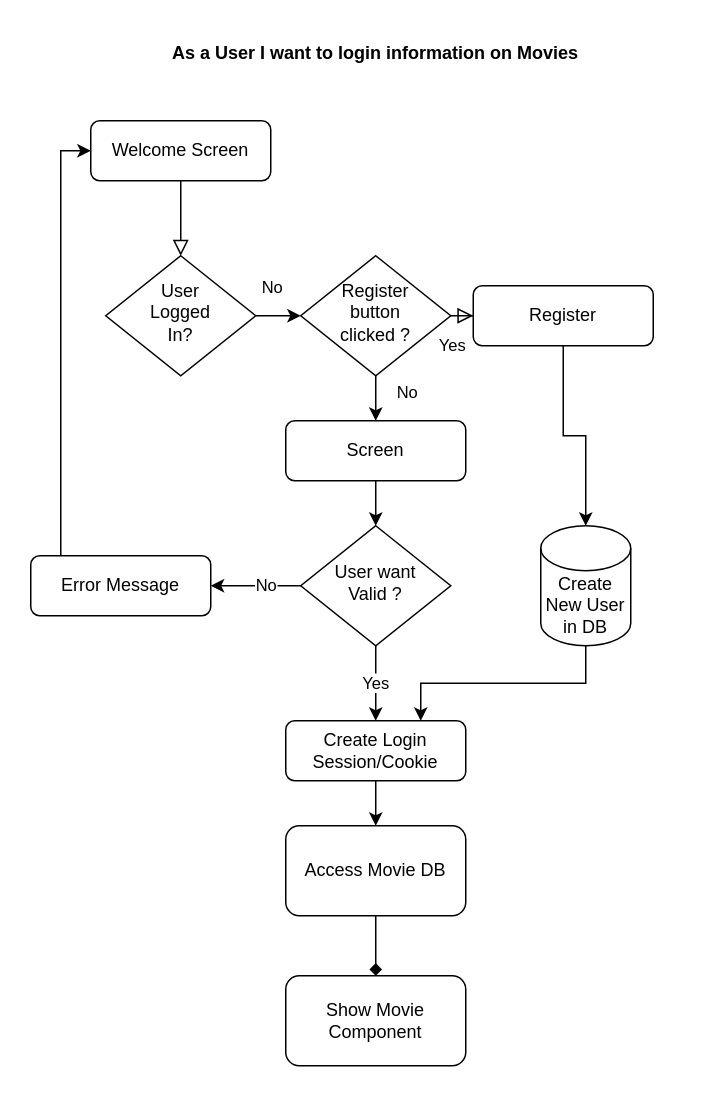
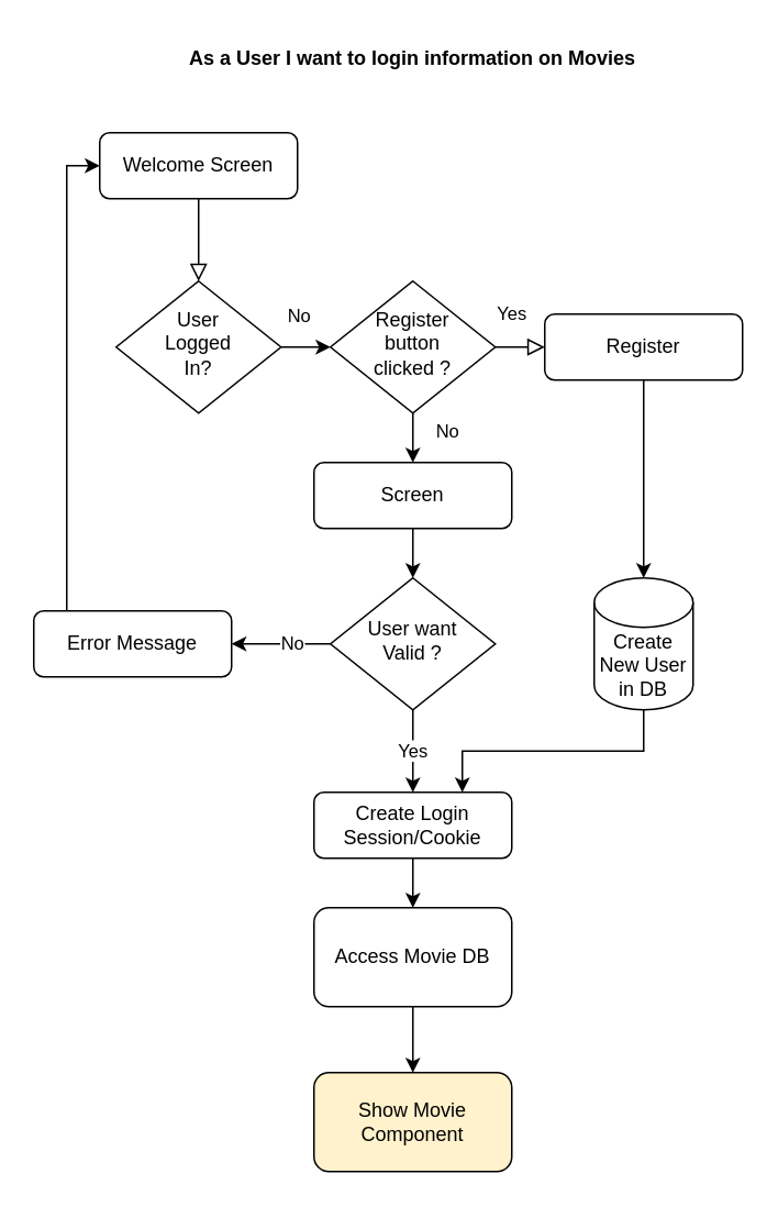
- <mxCell id="9" value="Register" style="rounded=1;whiteSpace=wrap;html=1;fontSize=12;glass=0;strokeWidth=1;shadow=0;" parent="1" vertex="1"><mxGeometry x="315" y="190" width="120" height="40" as="geometry" /></mxCell>
+ <mxCell id="9" value="Register" style="rounded=1;whiteSpace=wrap;html=1;fontSize=12;glass=0;strokeWidth=1;shadow=0;" parent="1" vertex="1"><mxGeometry x="330" y="190" width="120" height="40" as="geometry" /></mxCell>
- <mxCell id="26" value="" style="edgeStyle=orthogonalEdgeStyle;rounded=0;orthogonalLoop=1;jettySize=auto;html=1;endArrow=diamond;" edge="1" parent="1" source="27" target="28"><mxGeometry relative="1" as="geometry" /></mxCell>
+ <mxCell id="26" value="" style="edgeStyle=orthogonalEdgeStyle;rounded=0;orthogonalLoop=1;jettySize=auto;html=1;" edge="1" parent="1" source="27" target="28"><mxGeometry relative="1" as="geometry" /></mxCell>
- <mxCell id="28" value="Show Movie Component" style="whiteSpace=wrap;html=1;rounded=1;glass=0;strokeWidth=1;shadow=0;" vertex="1" parent="1"><mxGeometry x="190" y="650" width="120" height="60" as="geometry" /></mxCell>
+ <mxCell id="28" value="Show Movie Component" style="whiteSpace=wrap;html=1;rounded=1;glass=0;strokeWidth=1;shadow=0;fillColor=#fff2cc;" vertex="1" parent="1"><mxGeometry x="190" y="650" width="120" height="60" as="geometry" /></mxCell>
